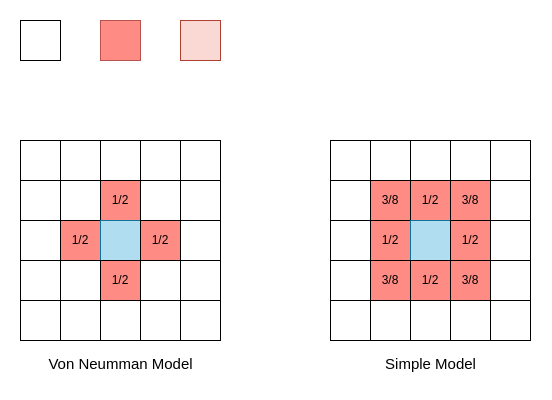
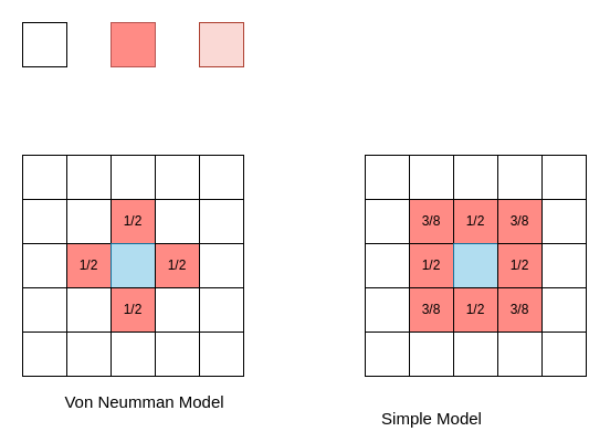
- <mxCell id="27" value="&lt;font style=&quot;font-size: 15px;&quot;&gt;Von Neumman Model&lt;/font&gt;" style="text;html=1;align=center;verticalAlign=middle;resizable=0;points=[];autosize=1;strokeColor=none;fillColor=none;" vertex="1" parent="1"><mxGeometry x="35" y="348" width="170" height="30" as="geometry" /></mxCell>
+ <mxCell id="27" value="&lt;font style=&quot;font-size: 15px;&quot;&gt;Von Neumman Model&lt;/font&gt;" style="text;html=1;align=center;verticalAlign=middle;resizable=0;points=[];autosize=1;strokeColor=none;fillColor=none;" vertex="1" parent="1"><mxGeometry x="45" y="348" width="170" height="30" as="geometry" /></mxCell>
- <mxCell id="54" value="&lt;font style=&quot;font-size: 15px;&quot;&gt;Simple Model&lt;/font&gt;" style="text;html=1;align=center;verticalAlign=middle;resizable=0;points=[];autosize=1;strokeColor=none;fillColor=none;" vertex="1" parent="1"><mxGeometry x="375" y="348" width="110" height="30" as="geometry" /></mxCell>
+ <mxCell id="54" value="&lt;font style=&quot;font-size: 15px;&quot;&gt;Simple Model&lt;/font&gt;" style="text;html=1;align=center;verticalAlign=middle;resizable=0;points=[];autosize=1;strokeColor=none;fillColor=none;" vertex="1" parent="1"><mxGeometry x="335" y="363" width="110" height="30" as="geometry" /></mxCell>
